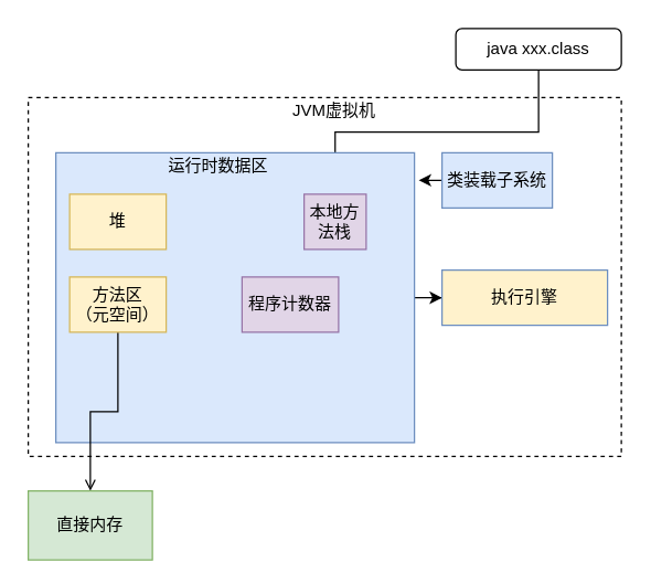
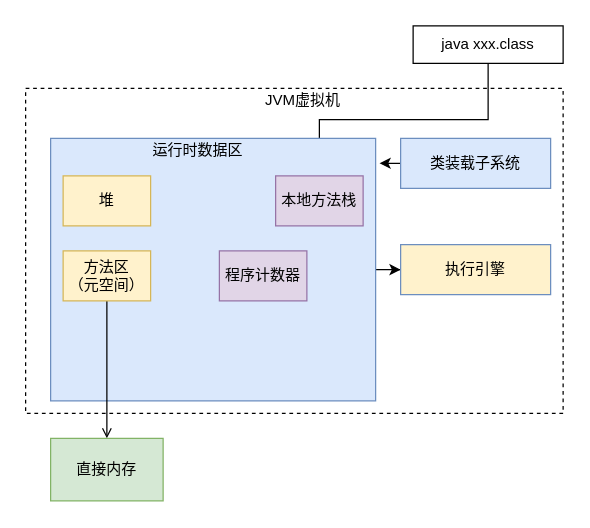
- <mxCell id="5" value="java xxx.class" style="whiteSpace=wrap;html=1;rounded=1;" vertex="1" parent="1"><mxGeometry x="330" y="20" width="120" height="30" as="geometry" /></mxCell>
+ <mxCell id="5" value="java xxx.class" style="rounded=0;whiteSpace=wrap;html=1;" vertex="1" parent="1"><mxGeometry x="330" y="20" width="120" height="30" as="geometry" /></mxCell>
- <mxCell id="16" value="类装载子系统" style="rounded=0;whiteSpace=wrap;html=1;fillColor=#dae8fc;strokeColor=#6c8ebf;" vertex="1" parent="1"><mxGeometry x="320" y="110" width="80" height="40" as="geometry" /></mxCell>
+ <mxCell id="16" value="类装载子系统" style="rounded=0;whiteSpace=wrap;html=1;fillColor=#dae8fc;strokeColor=#6c8ebf;" vertex="1" parent="1"><mxGeometry x="320" y="110" width="120" height="40" as="geometry" /></mxCell>
- <mxCell id="10" value="本地方法栈" style="rounded=0;whiteSpace=wrap;html=1;fillColor=#e1d5e7;strokeColor=#9673a6;" vertex="1" parent="1"><mxGeometry x="220" y="140" width="45" height="40" as="geometry" /></mxCell>
+ <mxCell id="10" value="本地方法栈" style="rounded=0;whiteSpace=wrap;html=1;fillColor=#e1d5e7;strokeColor=#9673a6;" vertex="1" parent="1"><mxGeometry x="220" y="140" width="70" height="40" as="geometry" /></mxCell>
- <mxCell id="14" value="直接内存" style="rounded=0;whiteSpace=wrap;html=1;fillColor=#d5e8d4;strokeColor=#82b366;" vertex="1" parent="1"><mxGeometry x="20" y="355" width="90" height="50" as="geometry" /></mxCell>
+ <mxCell id="14" value="直接内存" style="rounded=0;whiteSpace=wrap;html=1;fillColor=#d5e8d4;strokeColor=#82b366;" vertex="1" parent="1"><mxGeometry x="40" y="350" width="90" height="50" as="geometry" /></mxCell>
